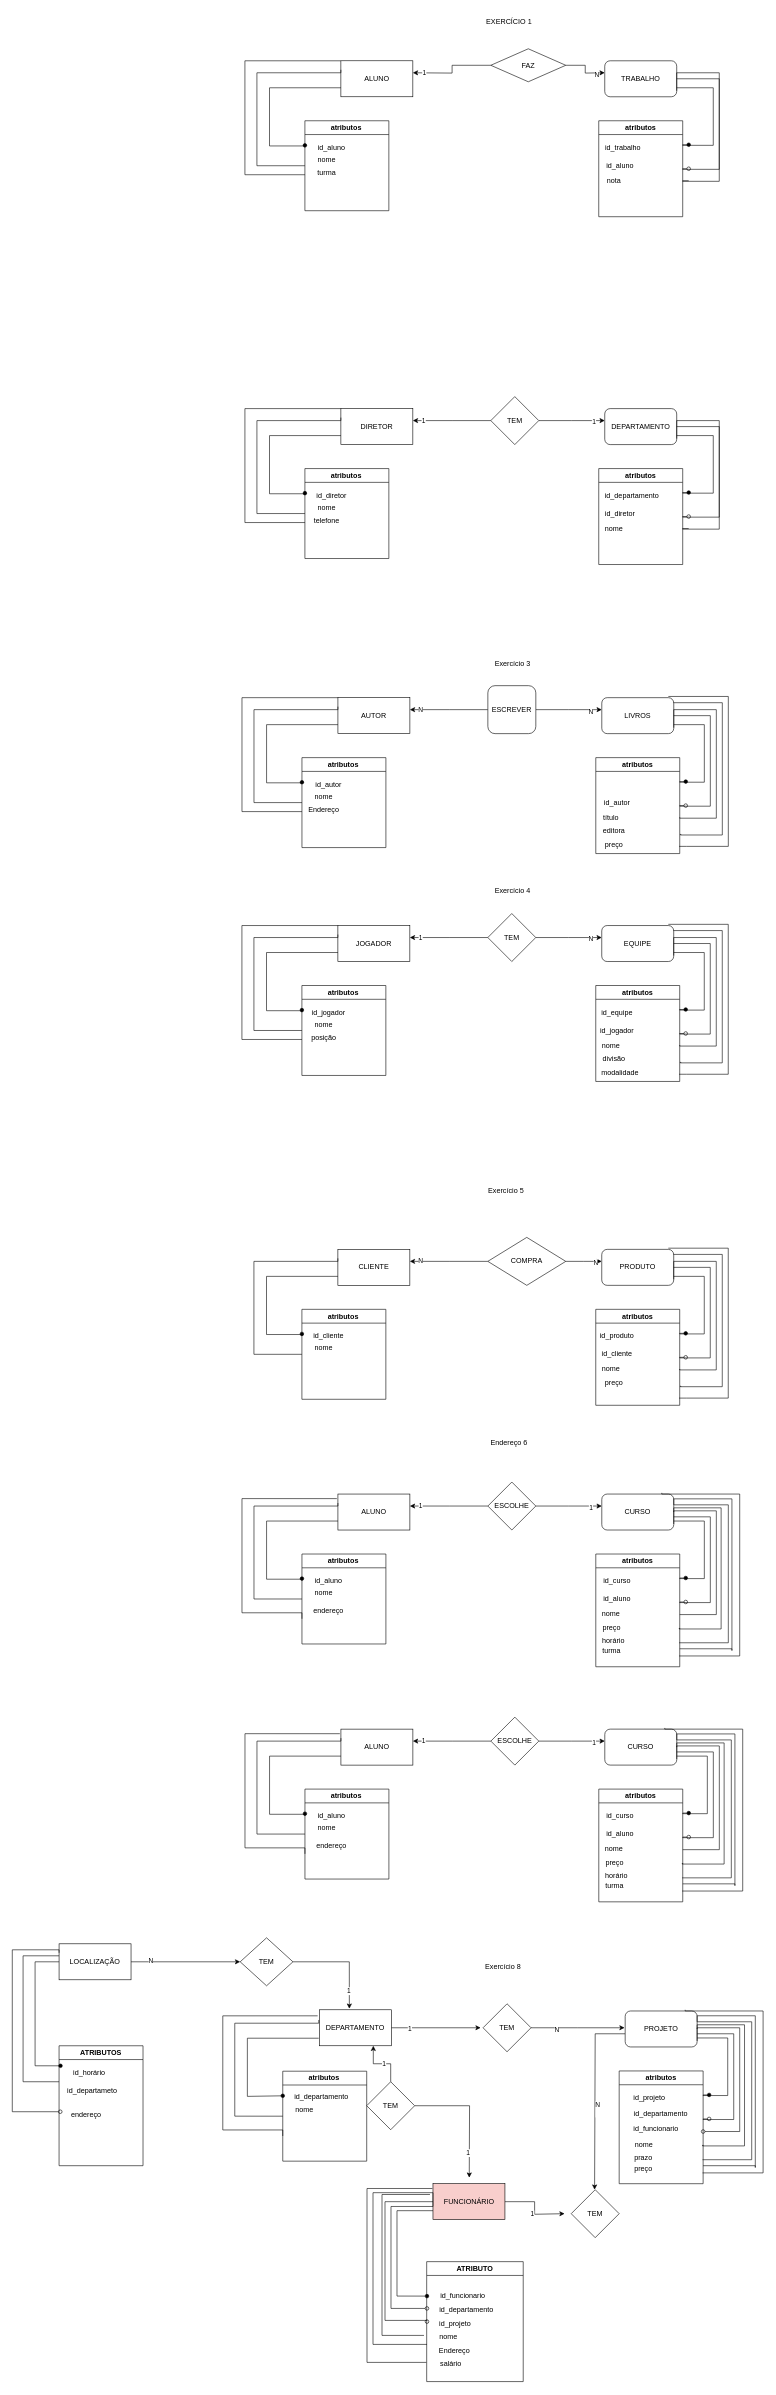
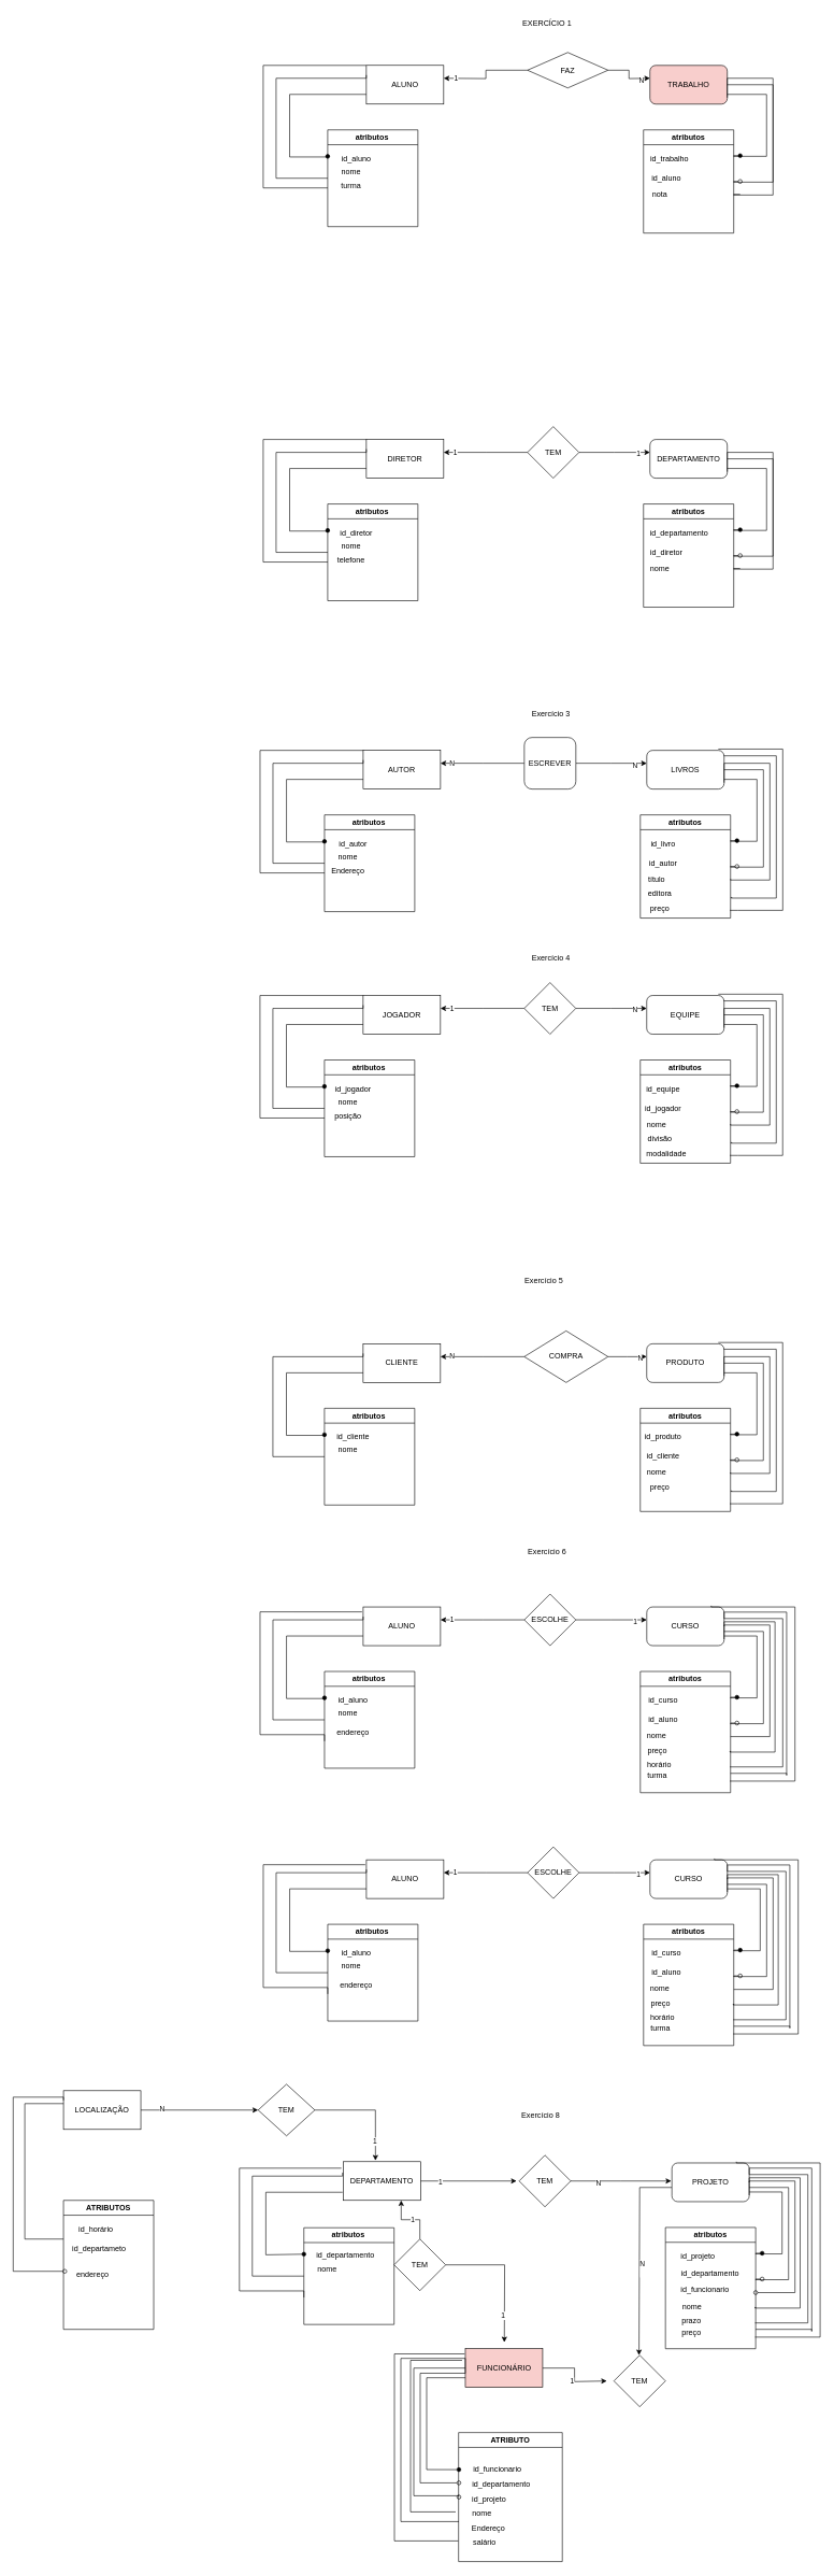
- <mxCell id="16" value="&lt;font style=&quot;vertical-align: inherit;&quot; dir=&quot;auto&quot;&gt;&lt;font style=&quot;vertical-align: inherit;&quot; dir=&quot;auto&quot;&gt;TRABALHO&lt;/font&gt;&lt;/font&gt;" style="rounded=1;whiteSpace=wrap;html=1;" vertex="1" parent="1"><mxGeometry x="1007.93" y="100" width="120" height="60" as="geometry" /></mxCell>
+ <mxCell id="16" value="&lt;font style=&quot;vertical-align: inherit;&quot; dir=&quot;auto&quot;&gt;&lt;font style=&quot;vertical-align: inherit;&quot; dir=&quot;auto&quot;&gt;TRABALHO&lt;/font&gt;&lt;/font&gt;" style="rounded=1;whiteSpace=wrap;html=1;fillColor=#f8cecc;" vertex="1" parent="1"><mxGeometry x="1007.93" y="100" width="120" height="60" as="geometry" /></mxCell>
+ <mxCell id="51" value="&lt;font style=&quot;vertical-align: inherit;&quot; dir=&quot;auto&quot;&gt;&lt;font style=&quot;vertical-align: inherit;&quot; dir=&quot;auto&quot;&gt;id_livro&lt;/font&gt;&lt;/font&gt;" style="text;html=1;align=center;verticalAlign=middle;resizable=0;points=[];autosize=1;strokeColor=none;fillColor=none;" vertex="1" parent="50"><mxGeometry x="5" y="30" width="60" height="30" as="geometry" /></mxCell>
- <mxCell id="120" value="Endereço 6" style="text;html=1;align=center;verticalAlign=middle;resizable=0;points=[];autosize=1;strokeColor=none;fillColor=none;" vertex="1" parent="1"><mxGeometry x="807.93" y="2390" width="80" height="30" as="geometry" /></mxCell>
+ <mxCell id="120" value="Exercício 6" style="text;html=1;align=center;verticalAlign=middle;resizable=0;points=[];autosize=1;strokeColor=none;fillColor=none;" vertex="1" parent="1"><mxGeometry x="807.93" y="2390" width="80" height="30" as="geometry" /></mxCell>
- <mxCell id="239" value="" style="endArrow=none;html=1;rounded=0;edgeStyle=orthogonalEdgeStyle;exitX=0.024;exitY=0.114;exitDx=0;exitDy=0;exitPerimeter=0;entryX=0;entryY=0.5;entryDx=0;entryDy=0;startArrow=oval;startFill=1;" edge="1" parent="1" source="234" target="231"><mxGeometry width="50" height="50" relative="1" as="geometry"><mxPoint x="8" y="3430" as="sourcePoint" /><mxPoint x="68" y="3270" as="targetPoint" /><Array as="points"><mxPoint x="58" y="3443" /><mxPoint x="58" y="3270" /></Array></mxGeometry></mxCell>
